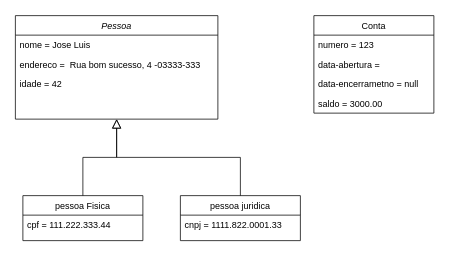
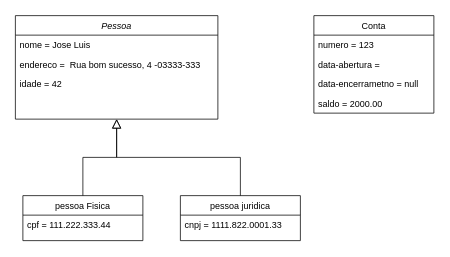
- <mxCell id="16" value="saldo = 3000.00" style="text;align=left;verticalAlign=top;spacingLeft=4;spacingRight=4;overflow=hidden;rotatable=0;points=[[0,0.5],[1,0.5]];portConstraint=eastwest;rounded=0;shadow=0;html=0;" vertex="1" parent="12"><mxGeometry y="104" width="160" height="26" as="geometry" /></mxCell>
+ <mxCell id="16" value="saldo = 2000.00" style="text;align=left;verticalAlign=top;spacingLeft=4;spacingRight=4;overflow=hidden;rotatable=0;points=[[0,0.5],[1,0.5]];portConstraint=eastwest;rounded=0;shadow=0;html=0;" vertex="1" parent="12"><mxGeometry y="104" width="160" height="26" as="geometry" /></mxCell>
